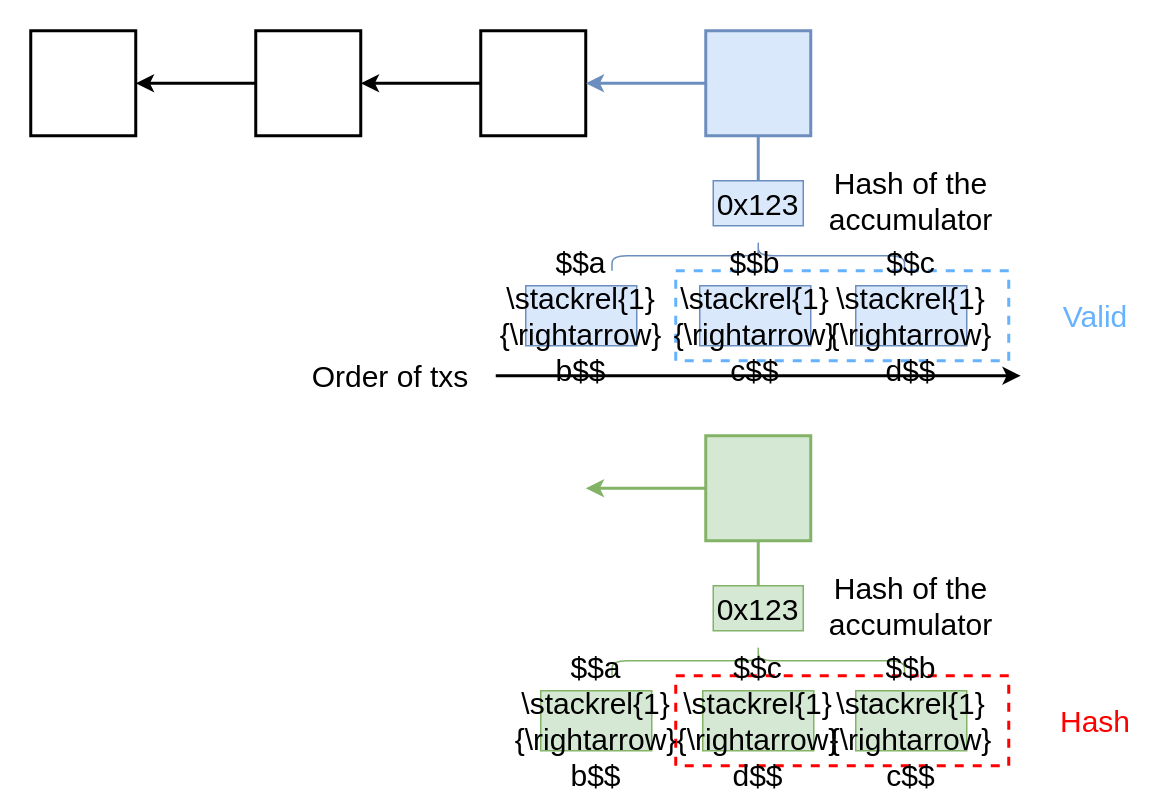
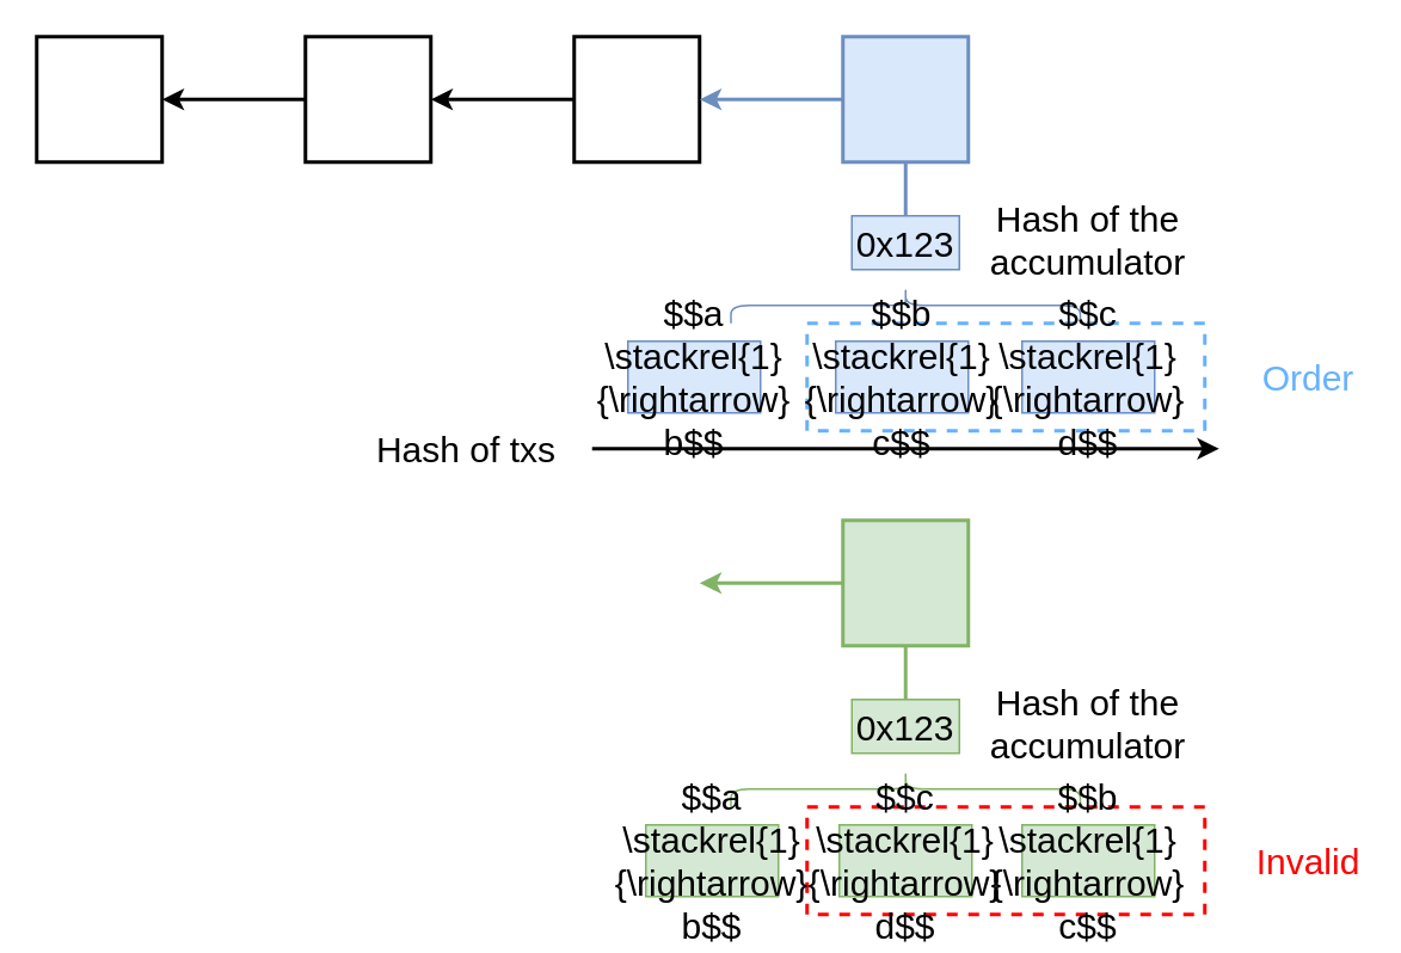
- <mxCell id="29" value="Valid" style="text;html=1;strokeColor=none;fillColor=none;align=center;verticalAlign=middle;whiteSpace=wrap;rounded=0;dashed=1;fontSize=20;fontColor=#66B2FF;" vertex="1" parent="1"><mxGeometry x="700" y="200" width="60" height="20" as="geometry" /></mxCell>
+ <mxCell id="29" value="Order" style="text;html=1;strokeColor=none;fillColor=none;align=center;verticalAlign=middle;whiteSpace=wrap;rounded=0;dashed=1;fontSize=20;fontColor=#66B2FF;" vertex="1" parent="1"><mxGeometry x="700" y="200" width="60" height="20" as="geometry" /></mxCell>
- <mxCell id="28" value="Order of txs" style="text;html=1;strokeColor=none;fillColor=none;align=center;verticalAlign=middle;whiteSpace=wrap;rounded=0;fontSize=20;" vertex="1" parent="1"><mxGeometry x="200" y="240" width="120" height="20" as="geometry" /></mxCell>
+ <mxCell id="28" value="Hash of txs" style="text;html=1;strokeColor=none;fillColor=none;align=center;verticalAlign=middle;whiteSpace=wrap;rounded=0;fontSize=20;" vertex="1" parent="1"><mxGeometry x="200" y="240" width="120" height="20" as="geometry" /></mxCell>
- <mxCell id="30" value="Hash" style="text;html=1;strokeColor=none;fillColor=none;align=center;verticalAlign=middle;whiteSpace=wrap;rounded=0;dashed=1;fontSize=20;fontColor=#FF0000;" vertex="1" parent="1"><mxGeometry x="700" y="470" width="60" height="20" as="geometry" /></mxCell>
+ <mxCell id="30" value="Invalid" style="text;html=1;strokeColor=none;fillColor=none;align=center;verticalAlign=middle;whiteSpace=wrap;rounded=0;dashed=1;fontSize=20;fontColor=#FF0000;" vertex="1" parent="1"><mxGeometry x="700" y="470" width="60" height="20" as="geometry" /></mxCell>
